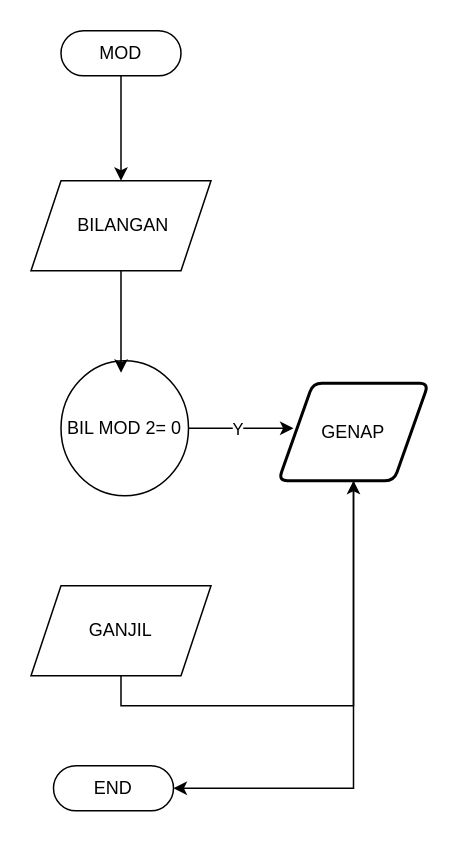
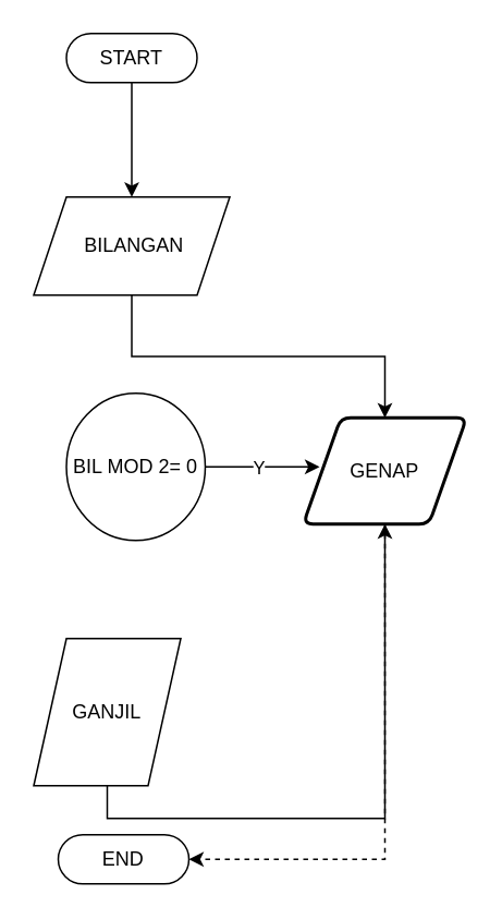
- <mxCell id="13" value="MOD" style="html=1;dashed=0;whiteSpace=wrap;shape=mxgraph.dfd.start" vertex="1" parent="1"><mxGeometry x="40" y="20" width="80" height="30" as="geometry" /></mxCell>
+ <mxCell id="13" value="START" style="html=1;dashed=0;whiteSpace=wrap;shape=mxgraph.dfd.start" vertex="1" parent="1"><mxGeometry x="40" y="20" width="80" height="30" as="geometry" /></mxCell>
- <mxCell id="7" style="edgeStyle=orthogonalEdgeStyle;rounded=0;orthogonalLoop=1;jettySize=auto;html=1;exitX=0.5;exitY=1;exitDx=0;exitDy=0;entryX=0.471;entryY=0.089;entryDx=0;entryDy=0;entryPerimeter=0;" edge="1" parent="1" source="6" target="5"><mxGeometry relative="1" as="geometry" /></mxCell>
+ <mxCell id="7" style="edgeStyle=orthogonalEdgeStyle;rounded=0;orthogonalLoop=1;jettySize=auto;html=1;exitX=0.5;exitY=1;exitDx=0;exitDy=0;" edge="1" parent="1" source="6" target="11"><mxGeometry relative="1" as="geometry" /></mxCell>
- <mxCell id="8" value="GANJIL" style="shape=parallelogram;perimeter=parallelogramPerimeter;whiteSpace=wrap;html=1;fixedSize=1;" vertex="1" parent="1"><mxGeometry x="20" y="390" width="120" height="60" as="geometry" /></mxCell>
+ <mxCell id="8" value="GANJIL" style="shape=parallelogram;perimeter=parallelogramPerimeter;whiteSpace=wrap;html=1;fixedSize=1;" vertex="1" parent="1"><mxGeometry x="20" y="390" width="90" height="90" as="geometry" /></mxCell>
- <mxCell id="12" style="edgeStyle=orthogonalEdgeStyle;rounded=0;orthogonalLoop=1;jettySize=auto;html=1;exitX=0.5;exitY=1;exitDx=0;exitDy=0;entryX=1;entryY=0.5;entryDx=0;entryDy=0;entryPerimeter=0;" edge="1" parent="1" source="11" target="9"><mxGeometry relative="1" as="geometry" /></mxCell>
+ <mxCell id="12" style="edgeStyle=orthogonalEdgeStyle;rounded=0;orthogonalLoop=1;jettySize=auto;html=1;exitX=0.5;exitY=1;exitDx=0;exitDy=0;entryX=1;entryY=0.5;entryDx=0;entryDy=0;entryPerimeter=0;dashed=1;" edge="1" parent="1" source="11" target="9"><mxGeometry relative="1" as="geometry" /></mxCell>
